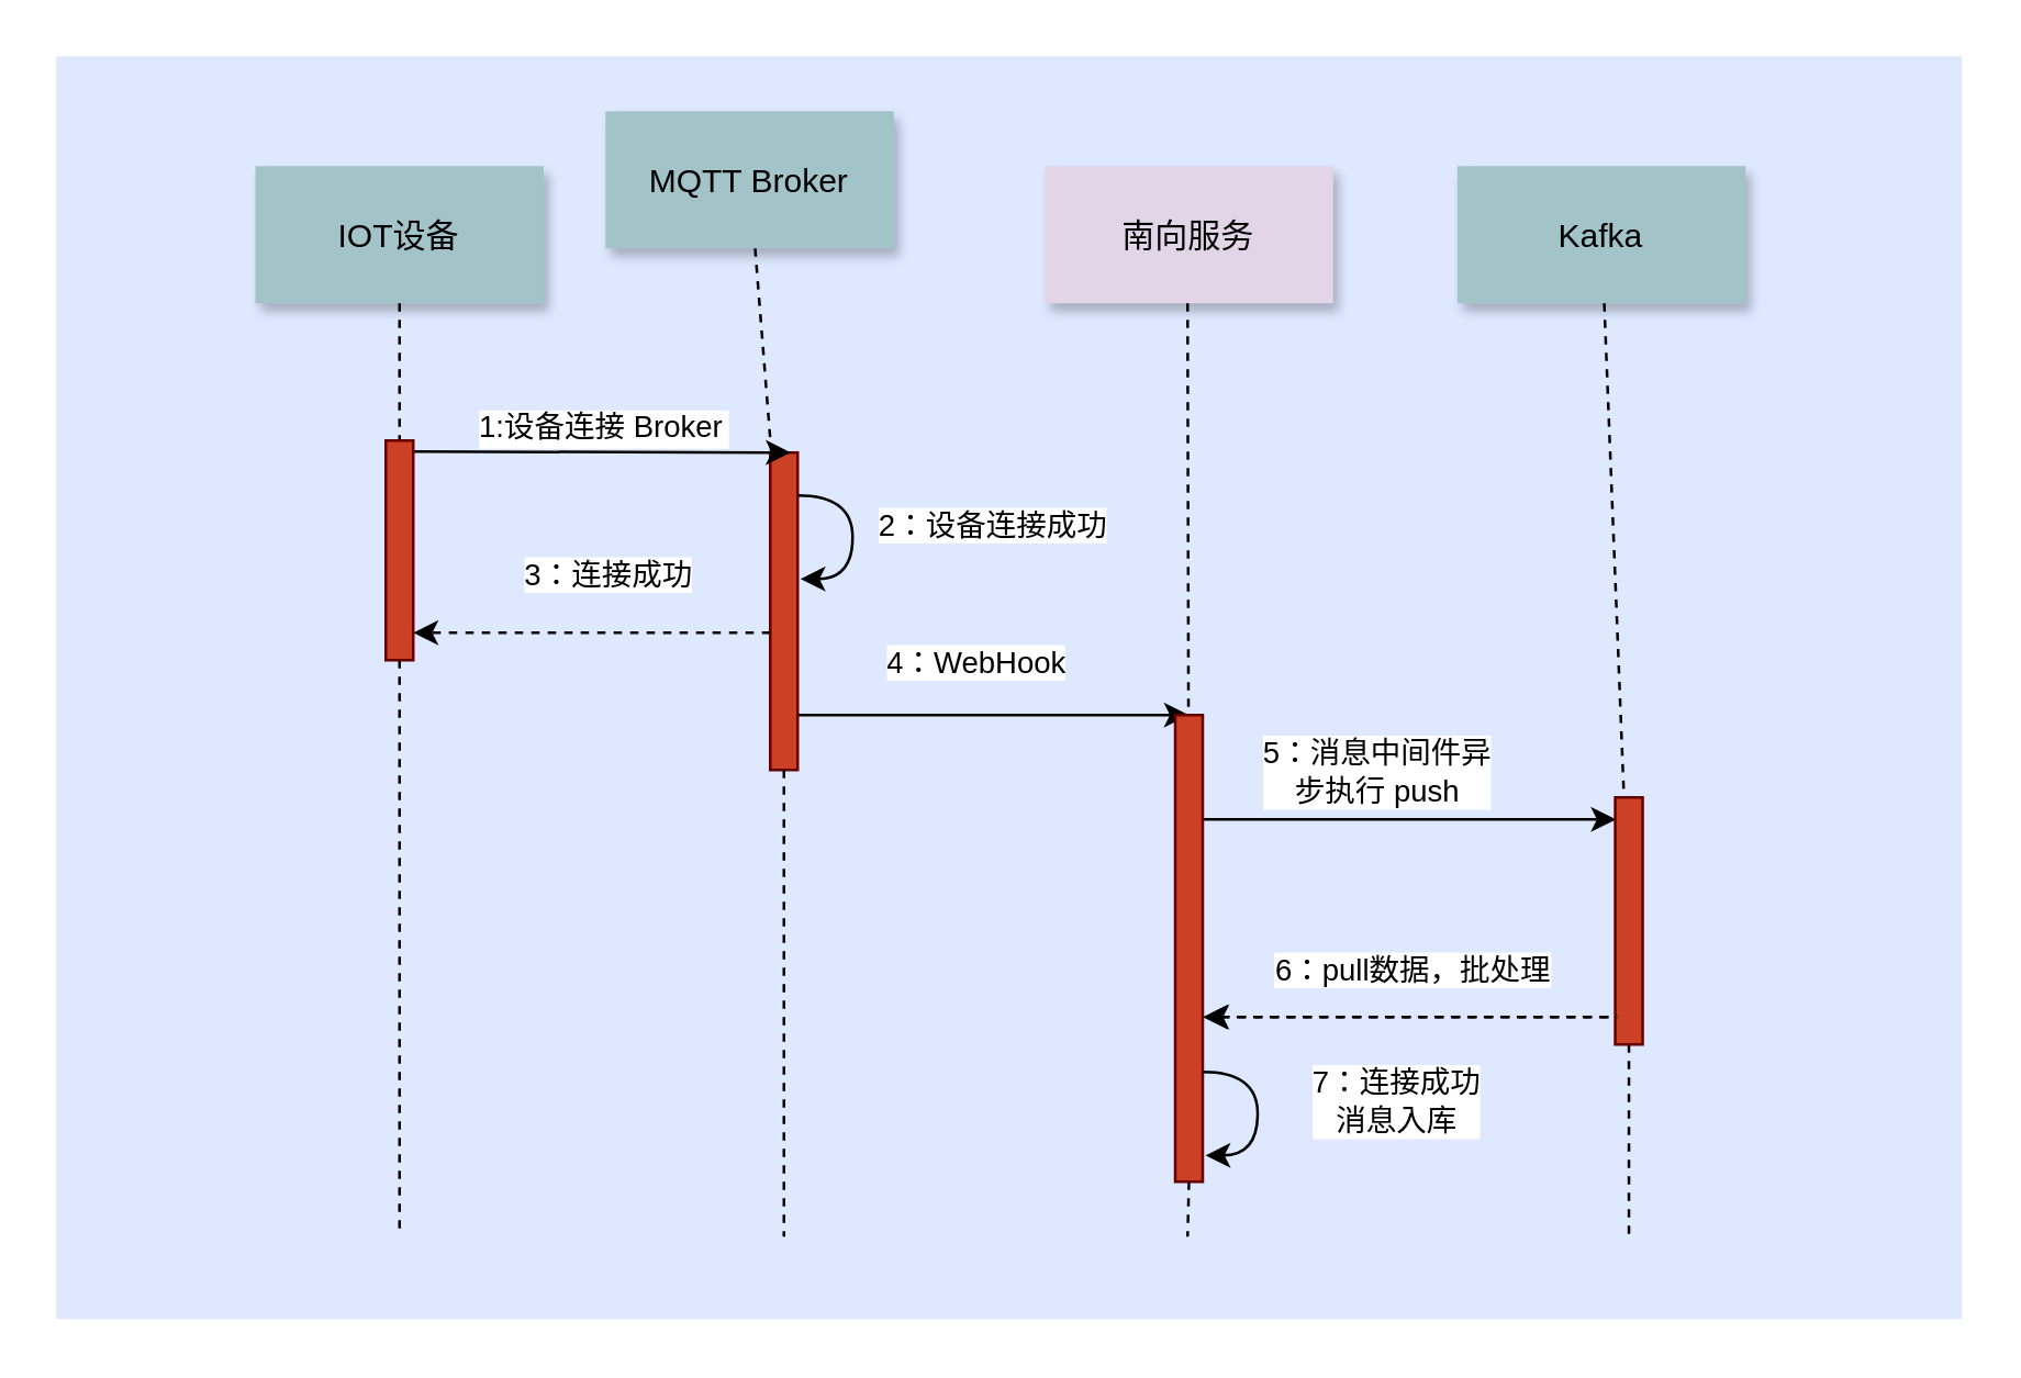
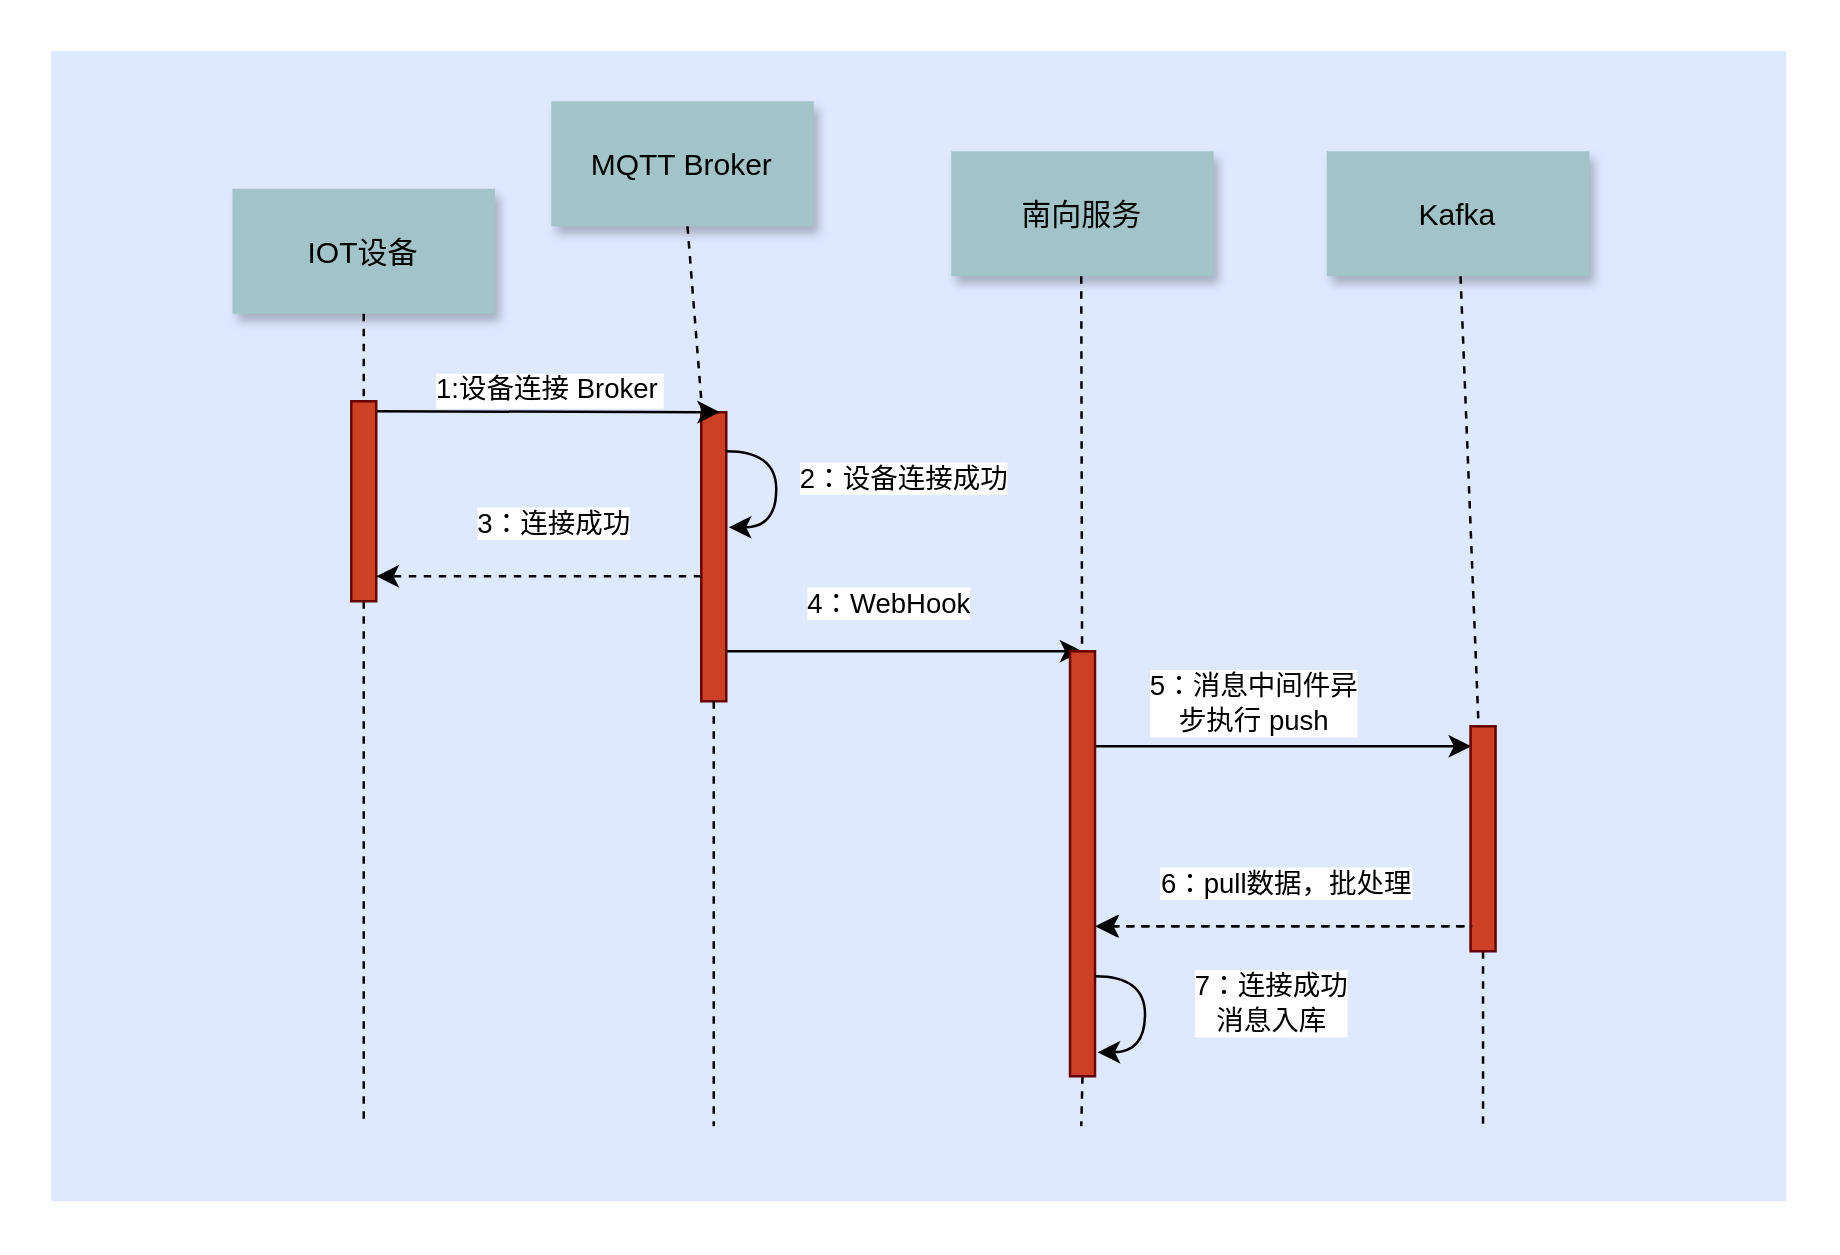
- <mxCell id="3" value="IOT设备" style="shadow=1;fillColor=#A2C4C9;strokeColor=none" vertex="1" parent="1"><mxGeometry x="92.5" y="60" width="105" height="50" as="geometry" /></mxCell>
+ <mxCell id="3" value="IOT设备" style="shadow=1;fillColor=#A2C4C9;strokeColor=none" vertex="1" parent="1"><mxGeometry x="92.5" y="75" width="105" height="50" as="geometry" /></mxCell>
- <mxCell id="9" value="南向服务" style="shadow=1;fillColor=#e1d5e7;strokeColor=none;" vertex="1" parent="1"><mxGeometry x="380.004" y="60" width="105" height="50" as="geometry" /></mxCell>
+ <mxCell id="9" value="南向服务" style="shadow=1;fillColor=#A2C4C9;strokeColor=none" vertex="1" parent="1"><mxGeometry x="380.004" y="60" width="105" height="50" as="geometry" /></mxCell>
